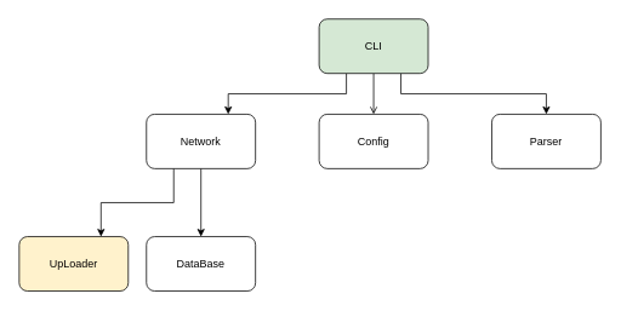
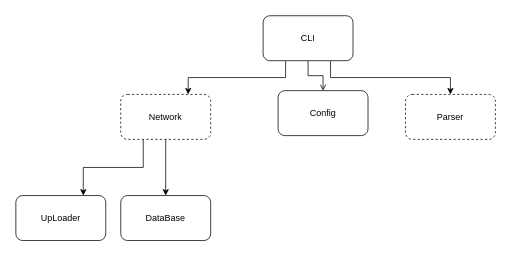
- <mxCell id="10" value="CLI&lt;br&gt;" style="rounded=1;whiteSpace=wrap;html=1;fillColor=#d5e8d4;" parent="1" vertex="1"><mxGeometry x="350" y="20.5" width="120" height="60" as="geometry" /></mxCell>
+ <mxCell id="10" value="CLI&lt;br&gt;" style="rounded=1;whiteSpace=wrap;html=1;" parent="1" vertex="1"><mxGeometry x="350" y="20.5" width="120" height="60" as="geometry" /></mxCell>
- <mxCell id="4" value="Network" style="rounded=1;whiteSpace=wrap;html=1;" parent="1" vertex="1"><mxGeometry x="160" y="125.5" width="120" height="60" as="geometry" /></mxCell>
+ <mxCell id="4" value="Network" style="rounded=1;whiteSpace=wrap;html=1;dashed=1;" parent="1" vertex="1"><mxGeometry x="160" y="125.5" width="120" height="60" as="geometry" /></mxCell>
- <mxCell id="12" value="Config&lt;br&gt;" style="rounded=1;whiteSpace=wrap;html=1;" parent="1" vertex="1"><mxGeometry x="350" y="125.5" width="120" height="60" as="geometry" /></mxCell>
+ <mxCell id="12" value="Config&lt;br&gt;" style="rounded=1;whiteSpace=wrap;html=1;" parent="1" vertex="1"><mxGeometry x="370" y="120.5" width="120" height="60" as="geometry" /></mxCell>
- <mxCell id="11" value="Parser&lt;br&gt;" style="rounded=1;whiteSpace=wrap;html=1;" parent="1" vertex="1"><mxGeometry x="540" y="125.5" width="120" height="60" as="geometry" /></mxCell>
+ <mxCell id="11" value="Parser&lt;br&gt;" style="rounded=1;whiteSpace=wrap;html=1;dashed=1;" parent="1" vertex="1"><mxGeometry x="540" y="125.5" width="120" height="60" as="geometry" /></mxCell>
- <mxCell id="5" value="UpLoader&lt;br&gt;" style="rounded=1;whiteSpace=wrap;html=1;fillColor=#fff2cc;" parent="1" vertex="1"><mxGeometry x="20" y="260.5" width="120" height="60" as="geometry" /></mxCell>
+ <mxCell id="5" value="UpLoader&lt;br&gt;" style="rounded=1;whiteSpace=wrap;html=1;" parent="1" vertex="1"><mxGeometry x="20" y="260.5" width="120" height="60" as="geometry" /></mxCell>
